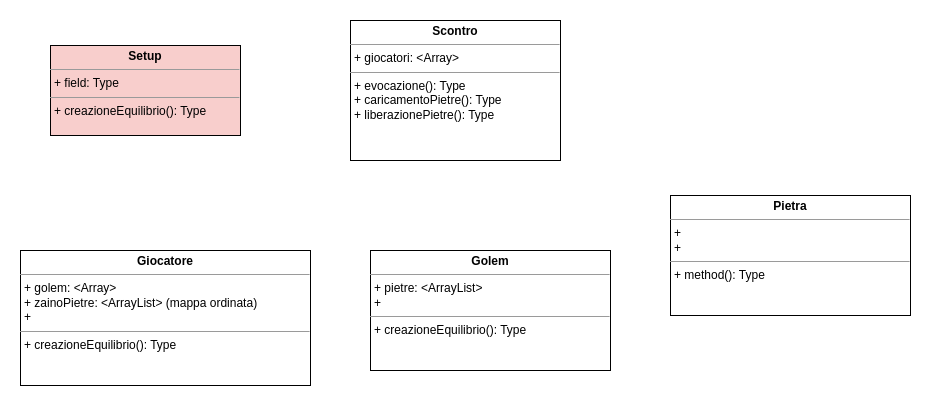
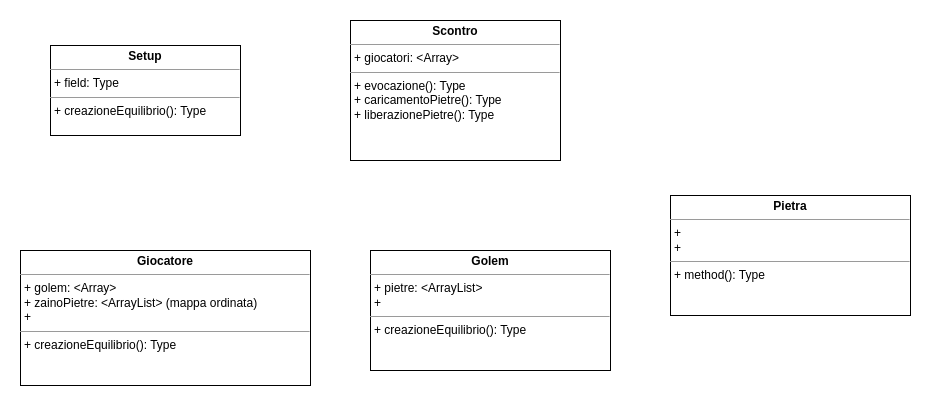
- <mxCell id="3" value="&lt;p style=&quot;margin: 0px ; margin-top: 4px ; text-align: center&quot;&gt;&lt;b&gt;Setup&lt;/b&gt;&lt;/p&gt;&lt;hr size=&quot;1&quot;&gt;&lt;p style=&quot;margin: 0px ; margin-left: 4px&quot;&gt;+ field: Type&lt;/p&gt;&lt;hr size=&quot;1&quot;&gt;&lt;p style=&quot;margin: 0px ; margin-left: 4px&quot;&gt;+ creazioneEquilibrio(): Type&lt;/p&gt;" style="verticalAlign=top;align=left;overflow=fill;fontSize=12;fontFamily=Helvetica;html=1;fillColor=#f8cecc;" vertex="1" parent="1"><mxGeometry x="50" y="45" width="190" height="90" as="geometry" /></mxCell>
+ <mxCell id="3" value="&lt;p style=&quot;margin: 0px ; margin-top: 4px ; text-align: center&quot;&gt;&lt;b&gt;Setup&lt;/b&gt;&lt;/p&gt;&lt;hr size=&quot;1&quot;&gt;&lt;p style=&quot;margin: 0px ; margin-left: 4px&quot;&gt;+ field: Type&lt;/p&gt;&lt;hr size=&quot;1&quot;&gt;&lt;p style=&quot;margin: 0px ; margin-left: 4px&quot;&gt;+ creazioneEquilibrio(): Type&lt;/p&gt;" style="verticalAlign=top;align=left;overflow=fill;fontSize=12;fontFamily=Helvetica;html=1;" vertex="1" parent="1"><mxGeometry x="50" y="45" width="190" height="90" as="geometry" /></mxCell>
